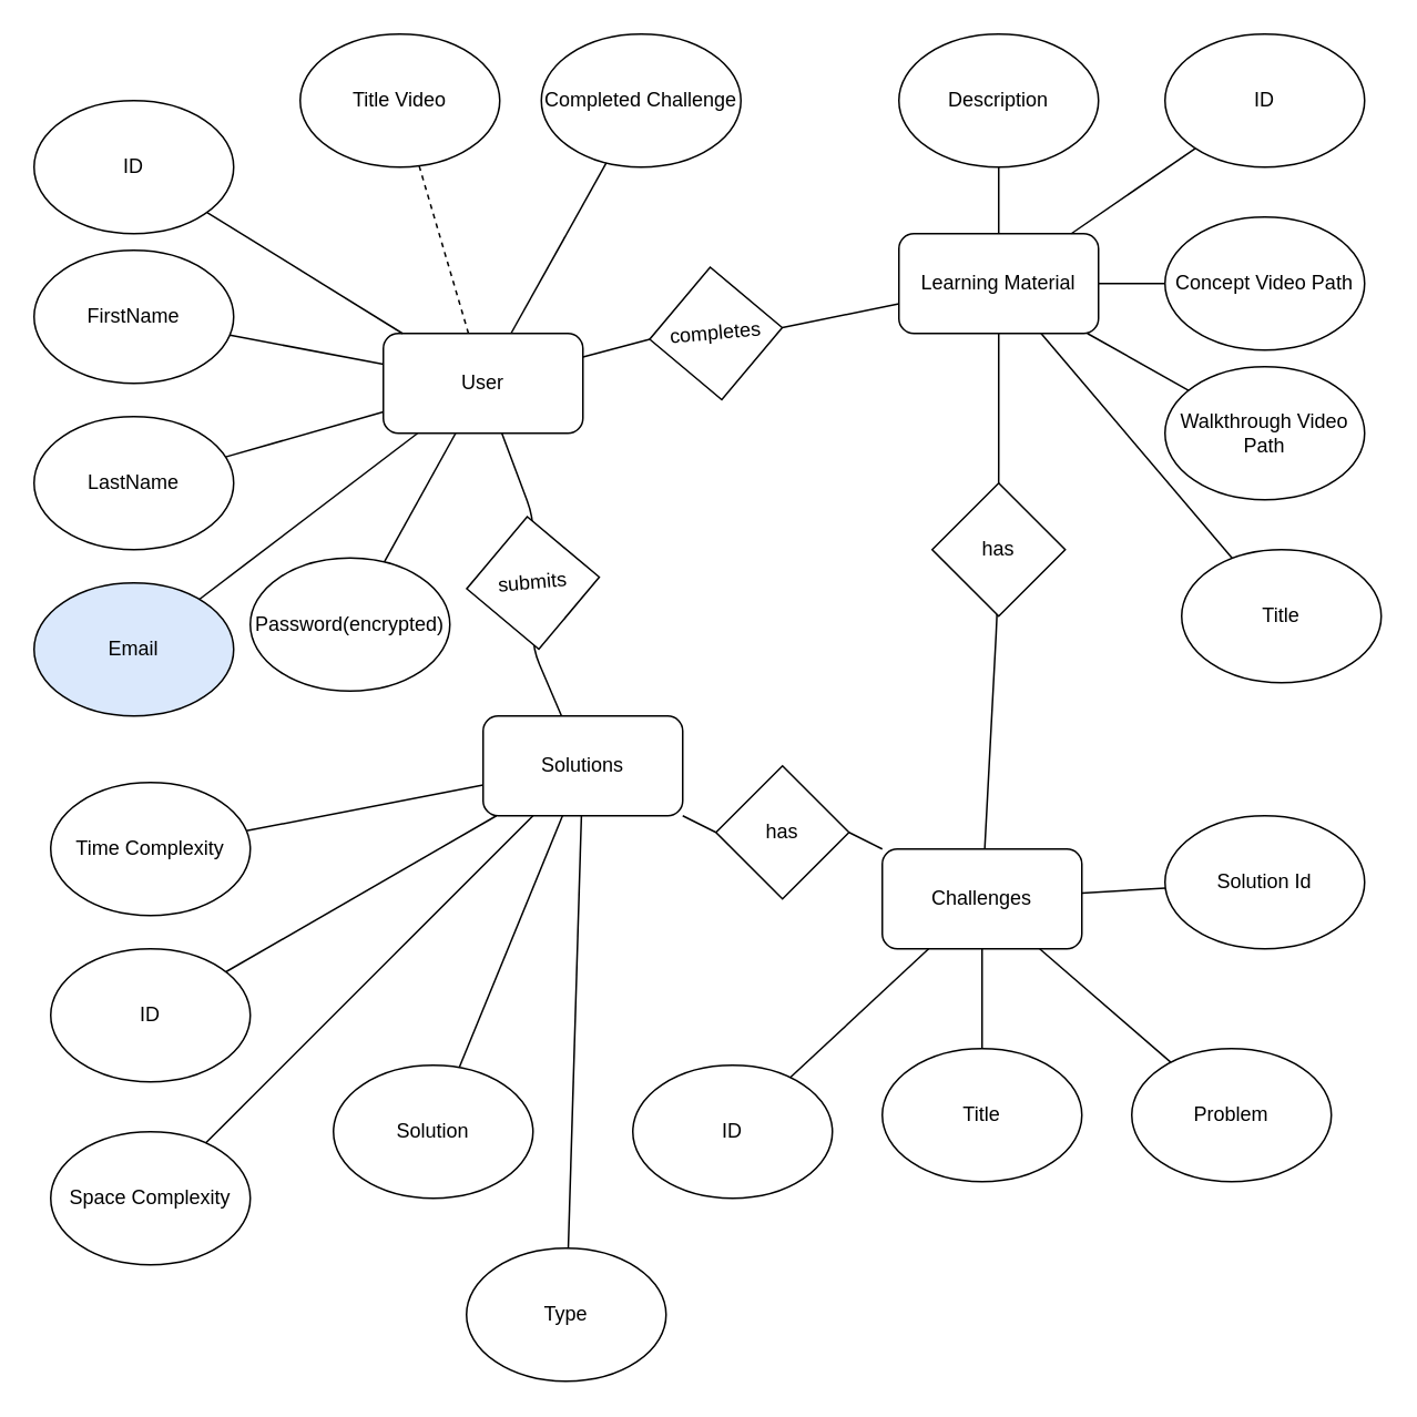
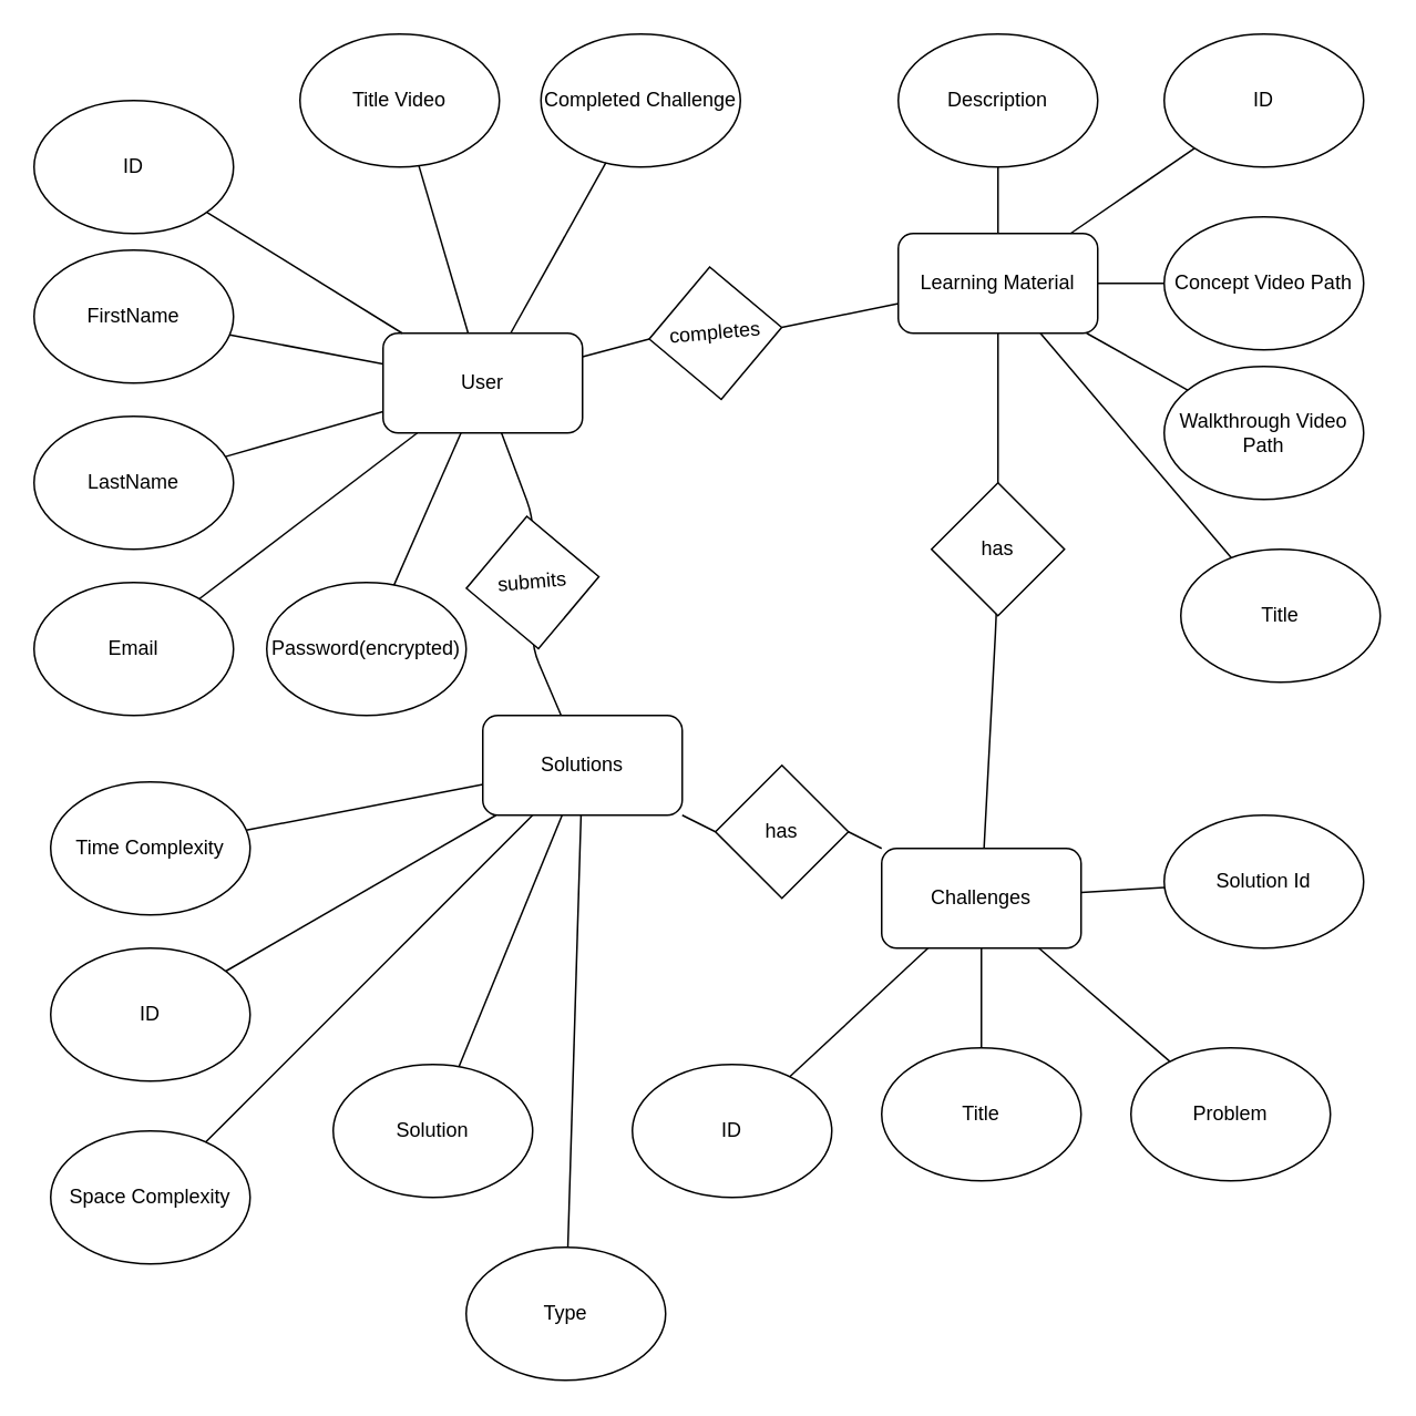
- <mxCell id="28" value="" style="endArrow=none;html=1;dashed=1;" edge="1" parent="1" source="2" target="10"><mxGeometry width="50" height="50" relative="1" as="geometry"><mxPoint x="430" y="240" as="sourcePoint" /><mxPoint x="480" y="190" as="targetPoint" /></mxGeometry></mxCell>
+ <mxCell id="28" value="" style="endArrow=none;html=1;" edge="1" parent="1" source="2" target="10"><mxGeometry width="50" height="50" relative="1" as="geometry"><mxPoint x="430" y="240" as="sourcePoint" /><mxPoint x="480" y="190" as="targetPoint" /></mxGeometry></mxCell>
- <mxCell id="9" value="Password(encrypted)" style="ellipse;whiteSpace=wrap;html=1;" vertex="1" parent="1"><mxGeometry x="150" y="335" width="120" height="80" as="geometry" /></mxCell>
+ <mxCell id="9" value="Password(encrypted)" style="ellipse;whiteSpace=wrap;html=1;" vertex="1" parent="1"><mxGeometry x="160" y="350" width="120" height="80" as="geometry" /></mxCell>
- <mxCell id="8" value="Email" style="ellipse;whiteSpace=wrap;html=1;fillColor=#dae8fc;" vertex="1" parent="1"><mxGeometry y="350" width="120" height="80" as="geometry" x="20" /></mxCell>
+ <mxCell id="8" value="Email" style="ellipse;whiteSpace=wrap;html=1;" vertex="1" parent="1"><mxGeometry y="350" width="120" height="80" as="geometry" x="20" /></mxCell>
